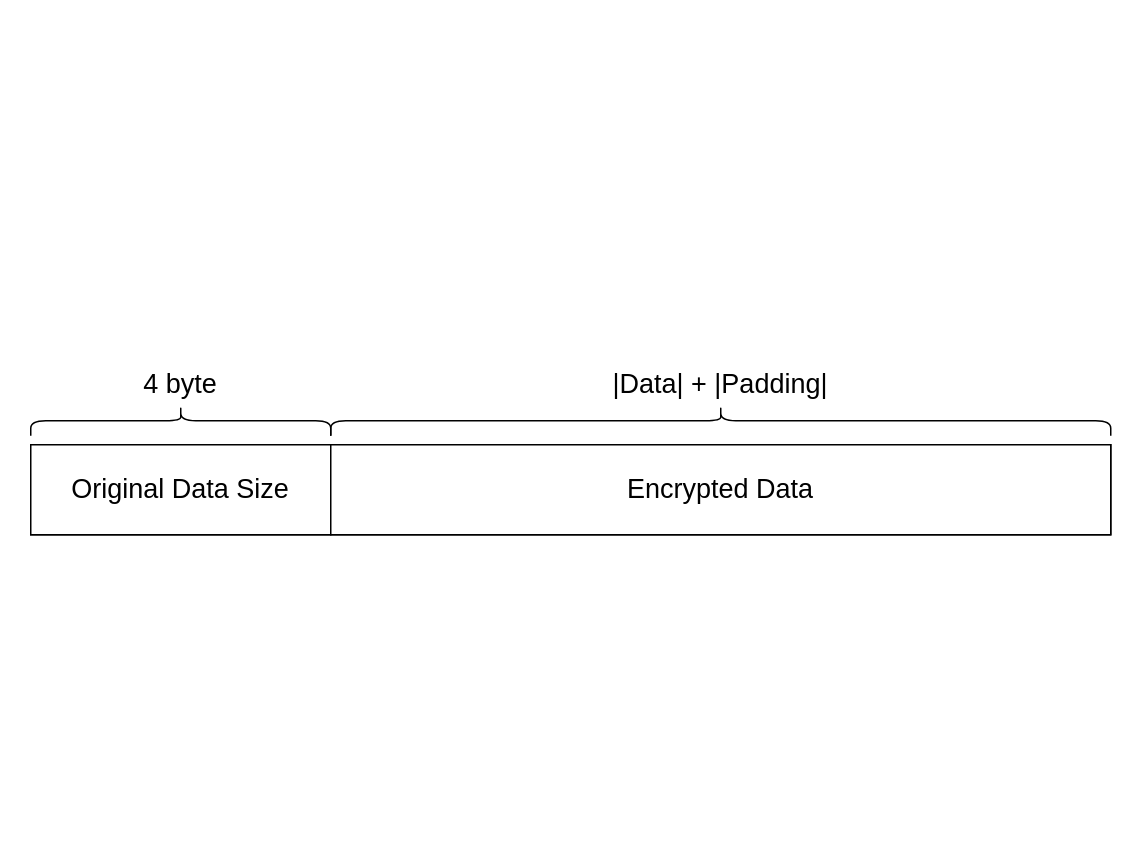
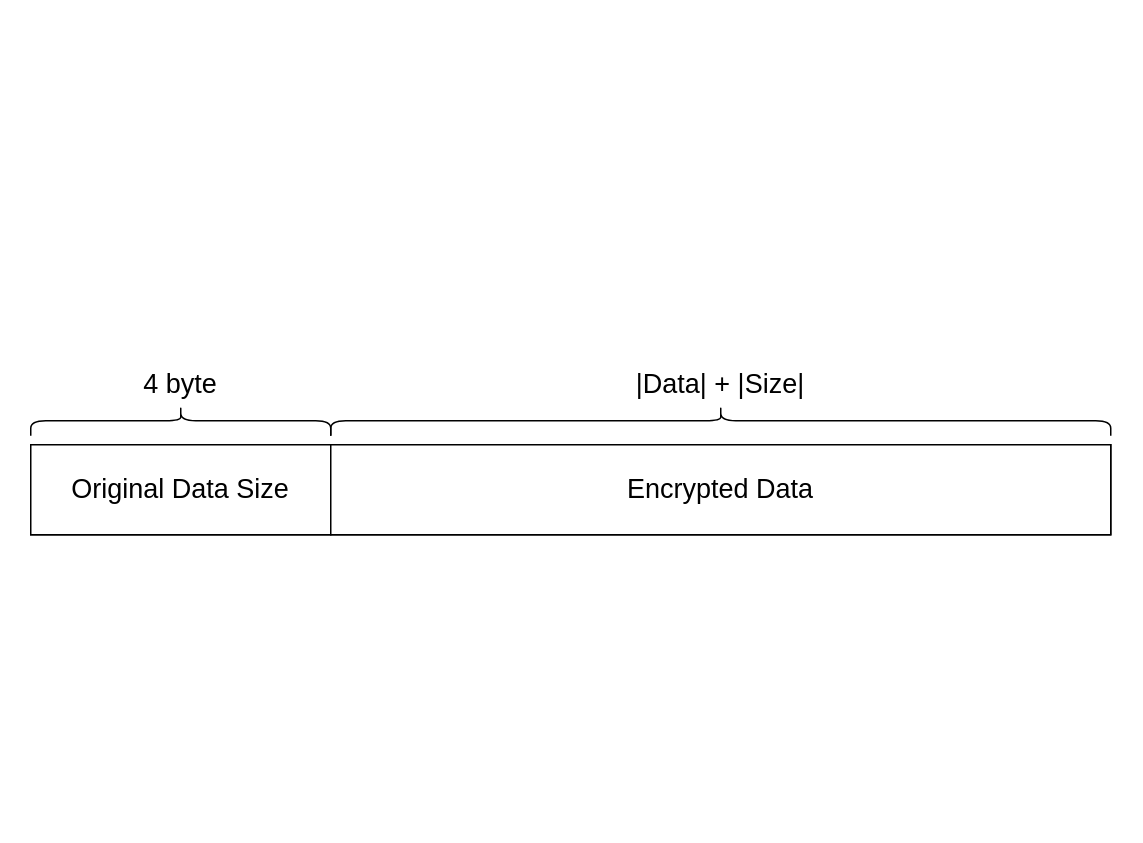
- <mxCell id="8" value="&lt;font style=&quot;font-size: 18px&quot;&gt;|Data| + |Padding|&lt;br&gt;&lt;/font&gt;" style="text;html=1;strokeColor=none;fillColor=none;align=center;verticalAlign=middle;whiteSpace=wrap;rounded=0;" vertex="1" parent="1"><mxGeometry x="405" y="246" width="150" height="20" as="geometry" /></mxCell>
+ <mxCell id="8" value="&lt;font style=&quot;font-size: 18px&quot;&gt;|Data| + |Size|&lt;br&gt;&lt;/font&gt;" style="text;html=1;strokeColor=none;fillColor=none;align=center;verticalAlign=middle;whiteSpace=wrap;rounded=0;" vertex="1" parent="1"><mxGeometry x="405" y="246" width="150" height="20" as="geometry" /></mxCell>
